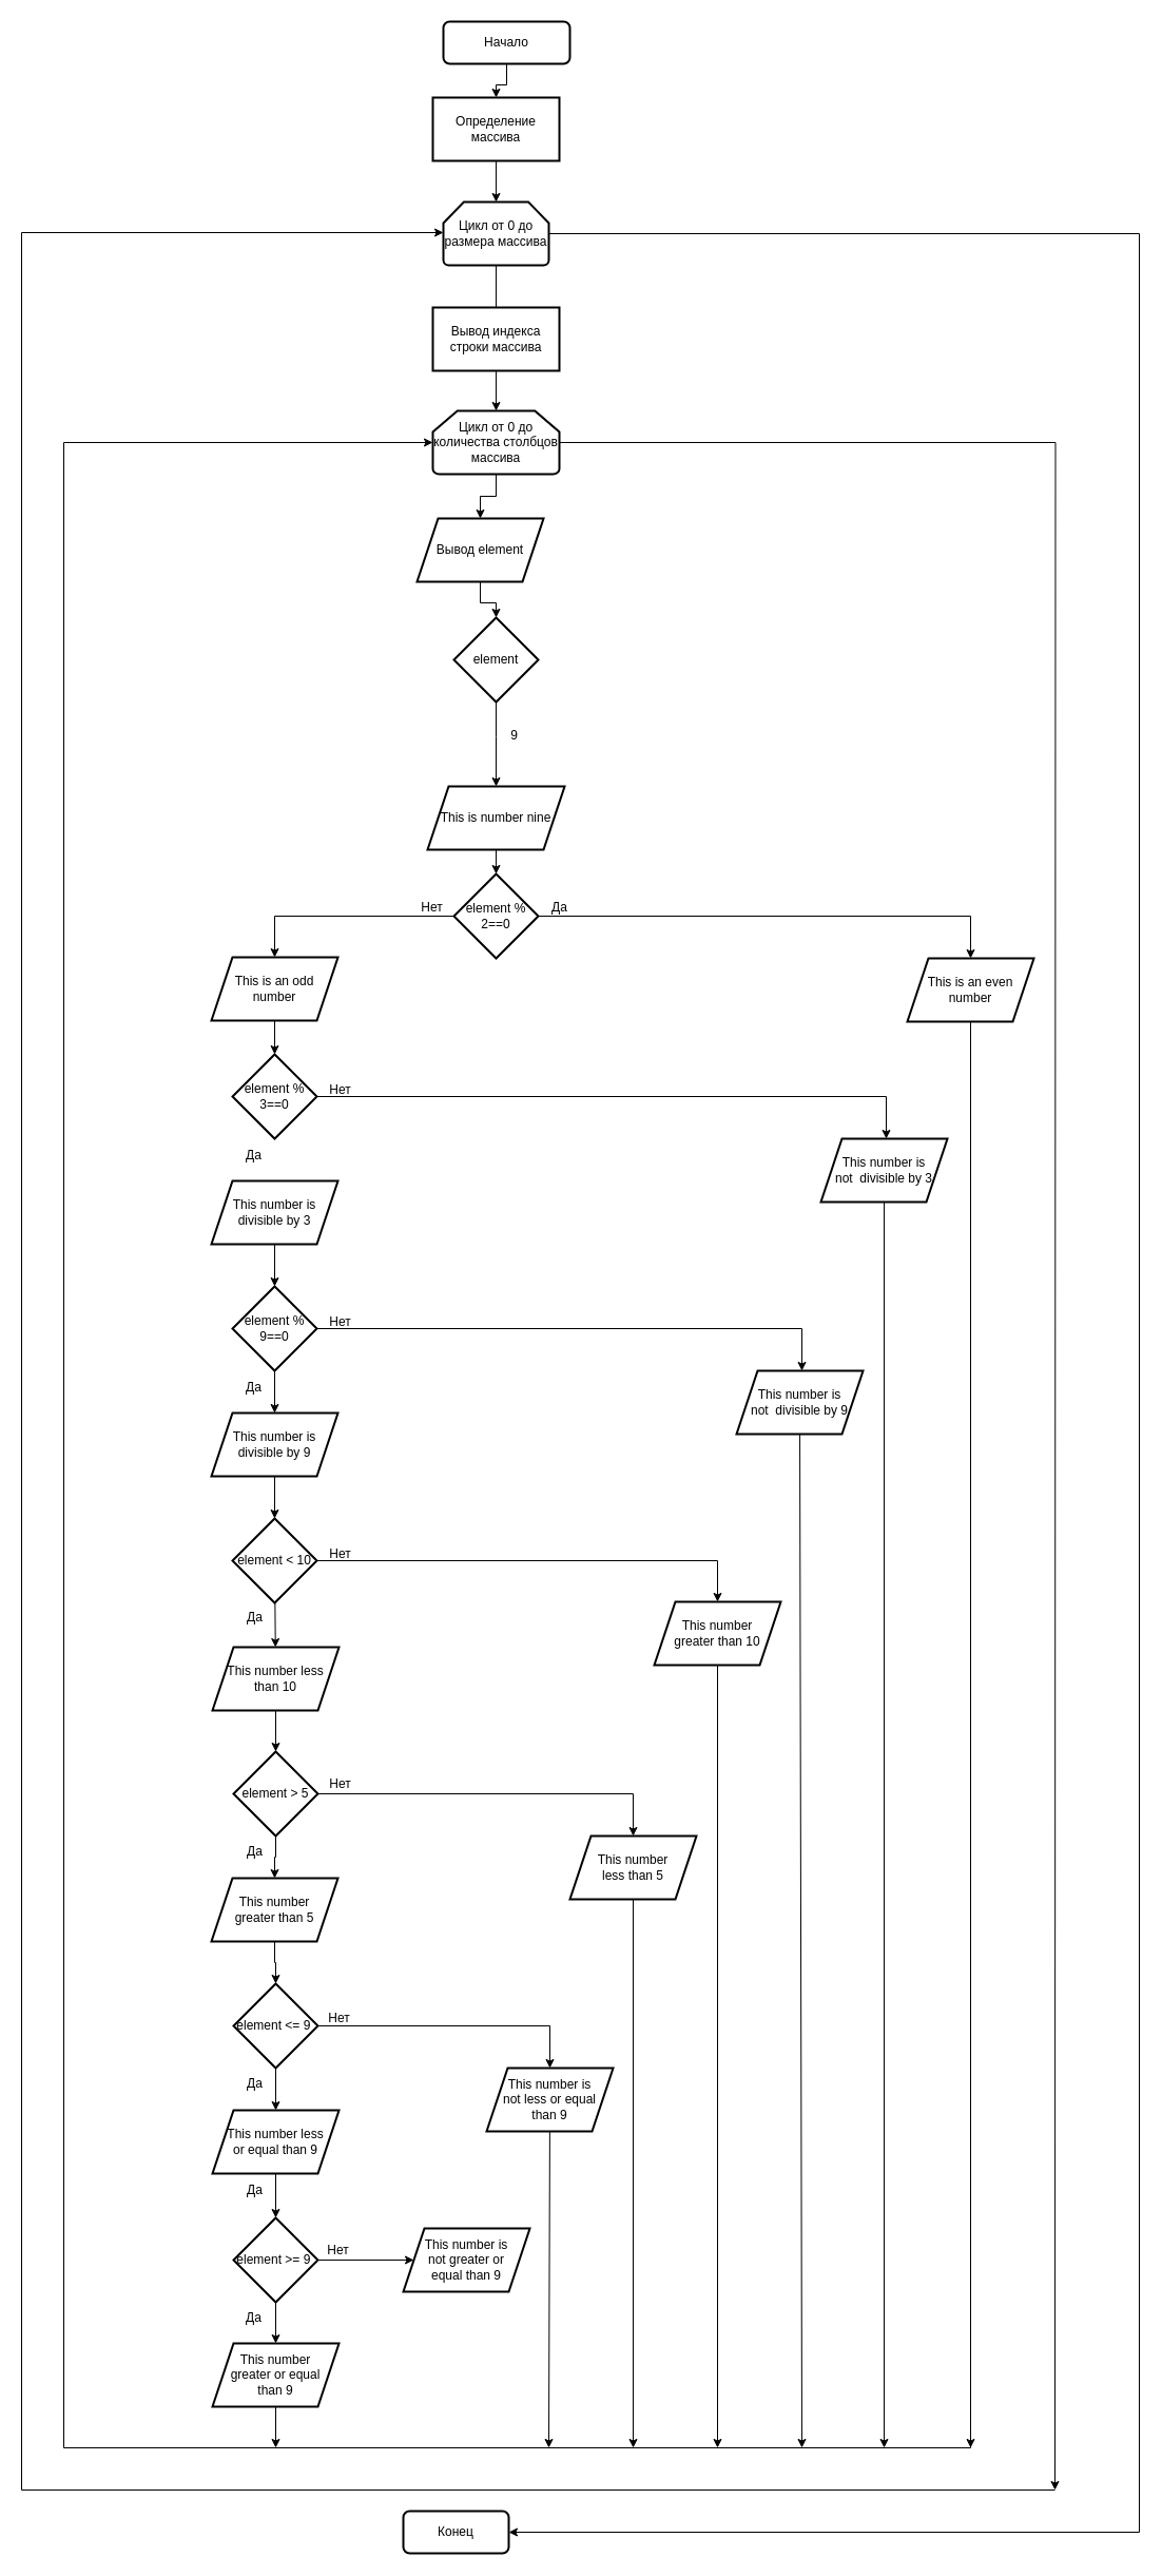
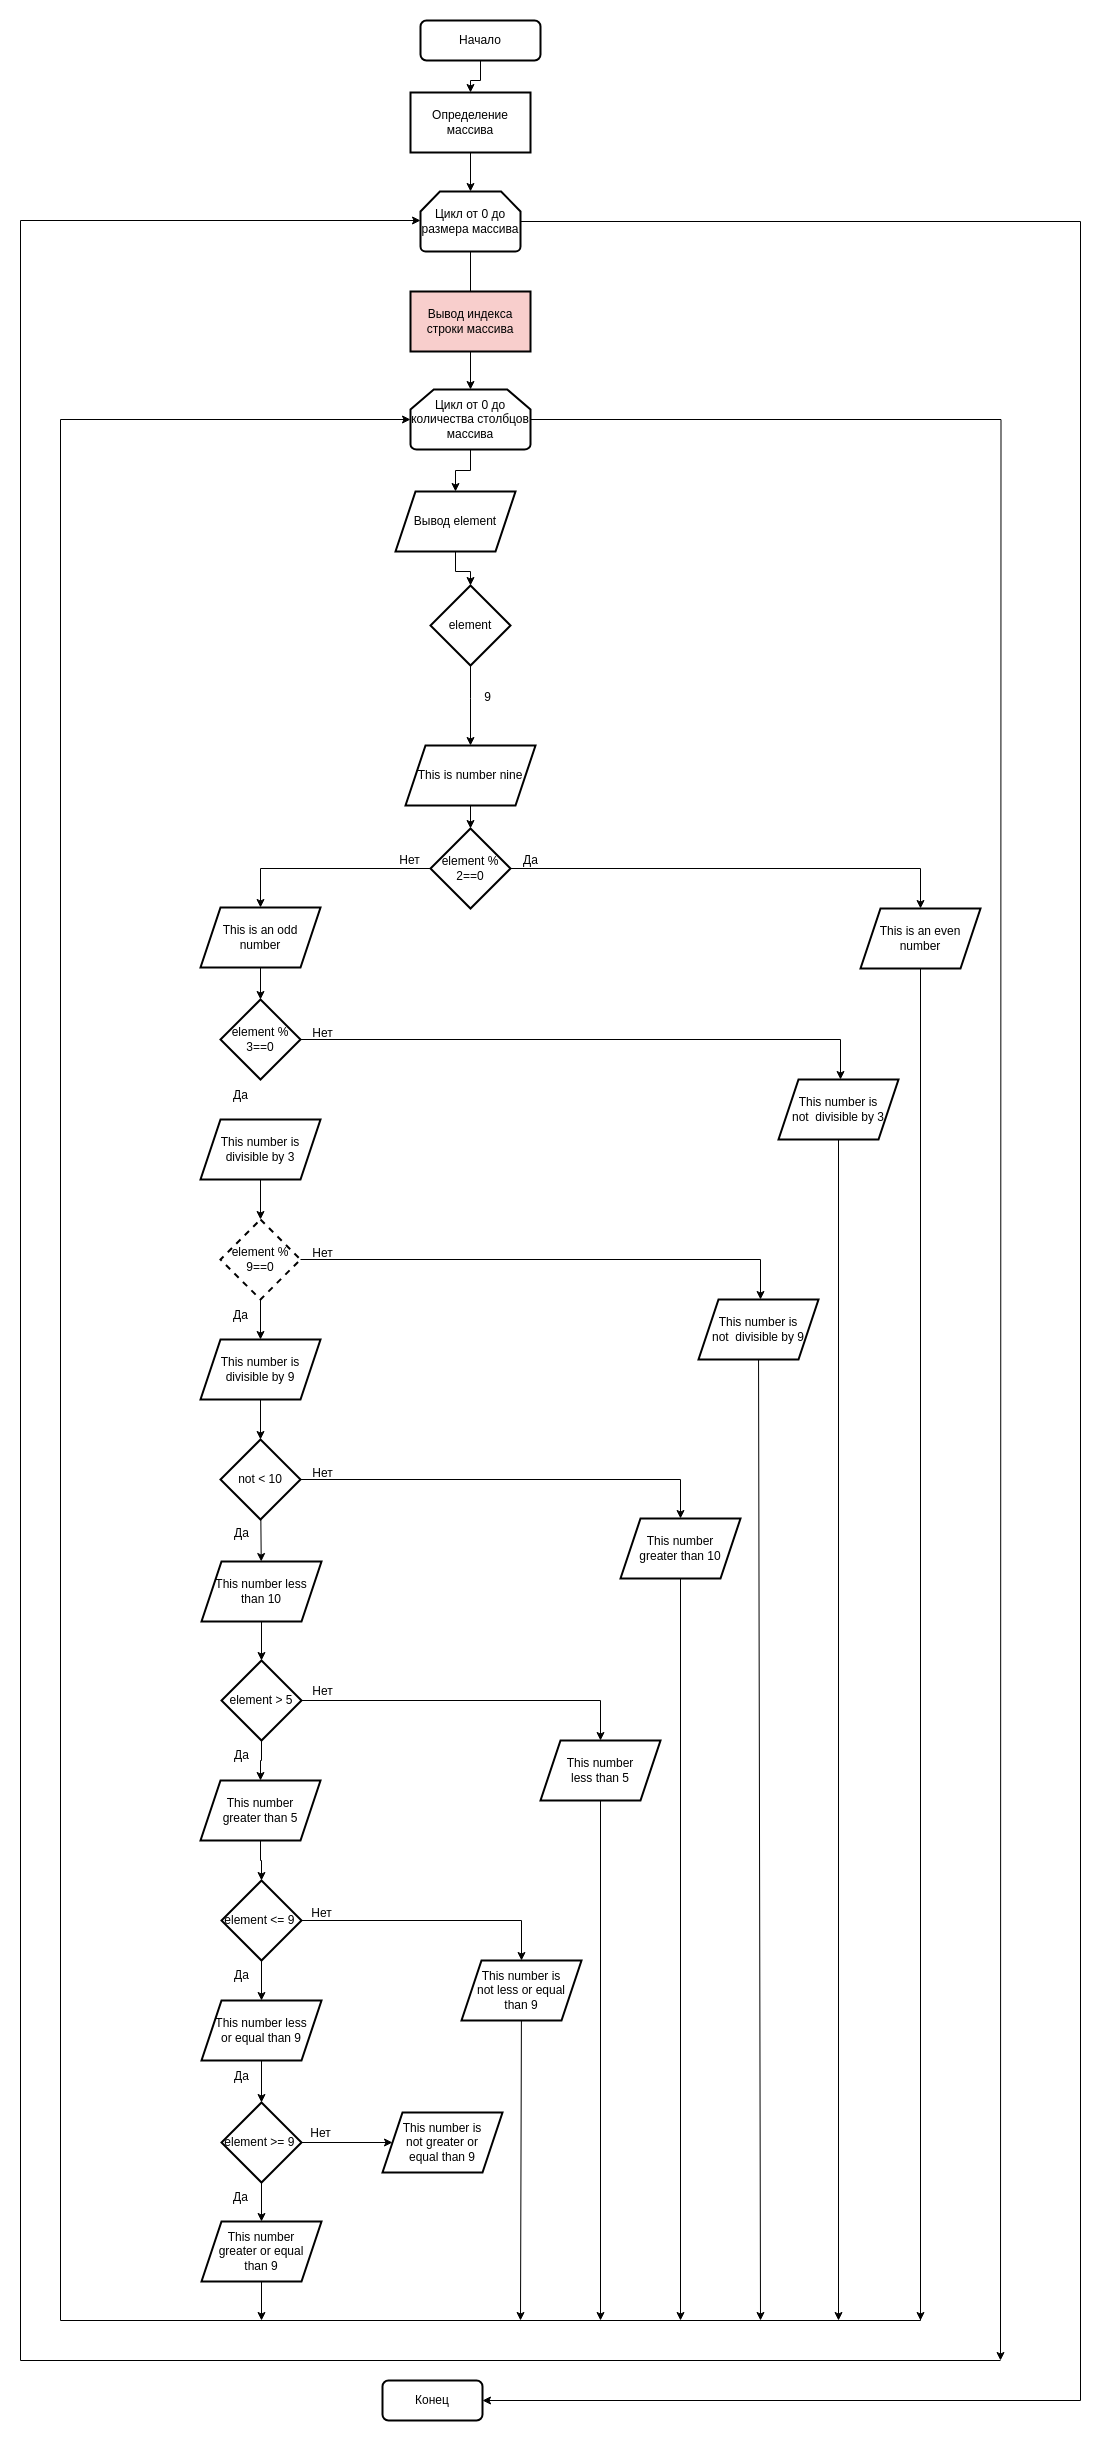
- <mxCell id="9" value="Вывод индекса строки массива" style="whiteSpace=wrap;html=1;strokeWidth=2;" parent="1" vertex="1"><mxGeometry x="410" y="291" width="120" height="60" as="geometry" /></mxCell>
+ <mxCell id="9" value="Вывод индекса строки массива" style="whiteSpace=wrap;html=1;strokeWidth=2;fillColor=#f8cecc;" parent="1" vertex="1"><mxGeometry x="410" y="291" width="120" height="60" as="geometry" /></mxCell>
- <mxCell id="37" value="element % 9==0" style="rhombus;whiteSpace=wrap;html=1;strokeWidth=2;" parent="1" vertex="1"><mxGeometry x="220" y="1219" width="80" height="80" as="geometry" /></mxCell>
+ <mxCell id="37" value="element % 9==0" style="rhombus;whiteSpace=wrap;html=1;strokeWidth=2;dashed=1;" parent="1" vertex="1"><mxGeometry x="220" y="1219" width="80" height="80" as="geometry" /></mxCell>
- <mxCell id="46" value="element &amp;lt; 10" style="rhombus;whiteSpace=wrap;html=1;strokeWidth=2;" parent="1" vertex="1"><mxGeometry x="220" y="1439" width="80" height="80" as="geometry" /></mxCell>
+ <mxCell id="46" value="not &amp;lt; 10" style="rhombus;whiteSpace=wrap;html=1;strokeWidth=2;" parent="1" vertex="1"><mxGeometry x="220" y="1439" width="80" height="80" as="geometry" /></mxCell>
